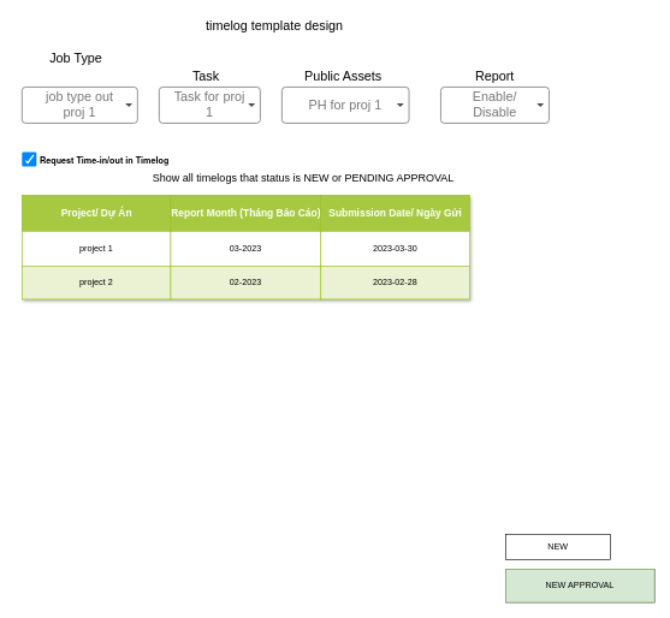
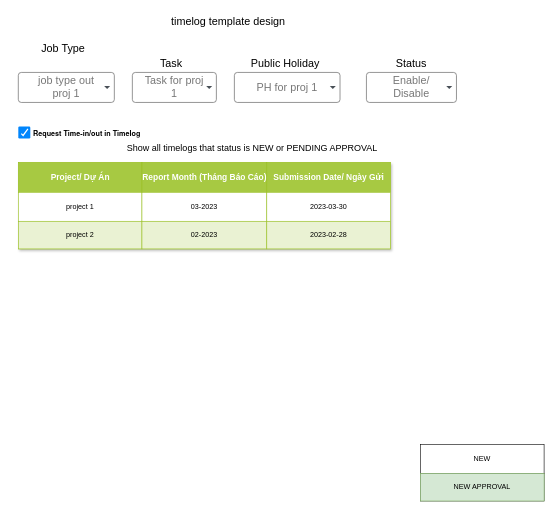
- <mxCell id="13" value="Public Assets" style="text;html=1;strokeColor=none;fillColor=none;align=center;verticalAlign=middle;whiteSpace=wrap;rounded=0;fontSize=18;" parent="1" vertex="1"><mxGeometry x="390" y="90" width="170" height="30" as="geometry" /></mxCell>
+ <mxCell id="13" value="Public Holiday" style="text;html=1;strokeColor=none;fillColor=none;align=center;verticalAlign=middle;whiteSpace=wrap;rounded=0;fontSize=18;" parent="1" vertex="1"><mxGeometry x="390" y="90" width="170" height="30" as="geometry" /></mxCell>
- <mxCell id="12" value="Report" style="text;html=1;strokeColor=none;fillColor=none;align=center;verticalAlign=middle;whiteSpace=wrap;rounded=0;fontSize=18;" parent="1" vertex="1"><mxGeometry x="655" y="90" width="60" height="30" as="geometry" /></mxCell>
+ <mxCell id="12" value="Status" style="text;html=1;strokeColor=none;fillColor=none;align=center;verticalAlign=middle;whiteSpace=wrap;rounded=0;fontSize=18;" parent="1" vertex="1"><mxGeometry x="655" y="90" width="60" height="30" as="geometry" /></mxCell>
- <mxCell id="29" value="NEW" style="connectable=0;recursiveResize=0;strokeColor=inherit;fillColor=inherit;align=center;whiteSpace=wrap;html=1;movable=0;resizable=0;rotatable=0;deletable=0;editable=0;locked=1;" parent="1" vertex="1"><mxGeometry x="700" y="740" width="145" height="35" as="geometry"><mxRectangle width="206" height="48" as="alternateBounds" /></mxGeometry></mxCell>
+ <mxCell id="29" value="NEW" style="connectable=0;recursiveResize=0;strokeColor=inherit;fillColor=inherit;align=center;whiteSpace=wrap;html=1;movable=0;resizable=0;rotatable=0;deletable=0;editable=0;locked=1;" parent="1" vertex="1"><mxGeometry x="700" y="740" width="206" height="48" as="geometry"><mxRectangle width="206" height="48" as="alternateBounds" /></mxGeometry></mxCell>
